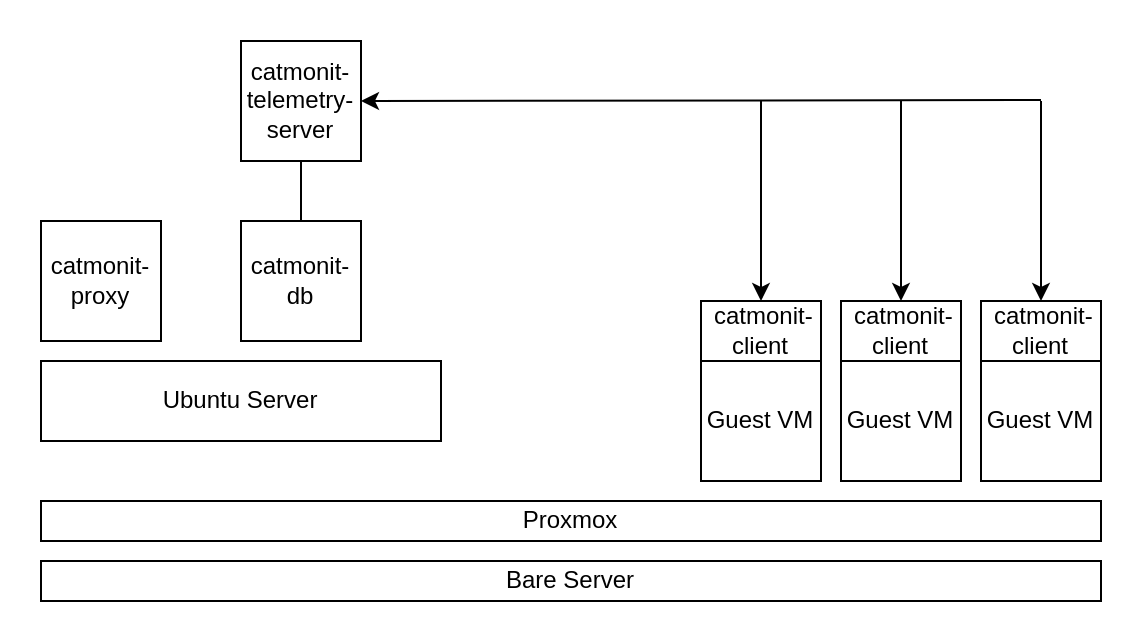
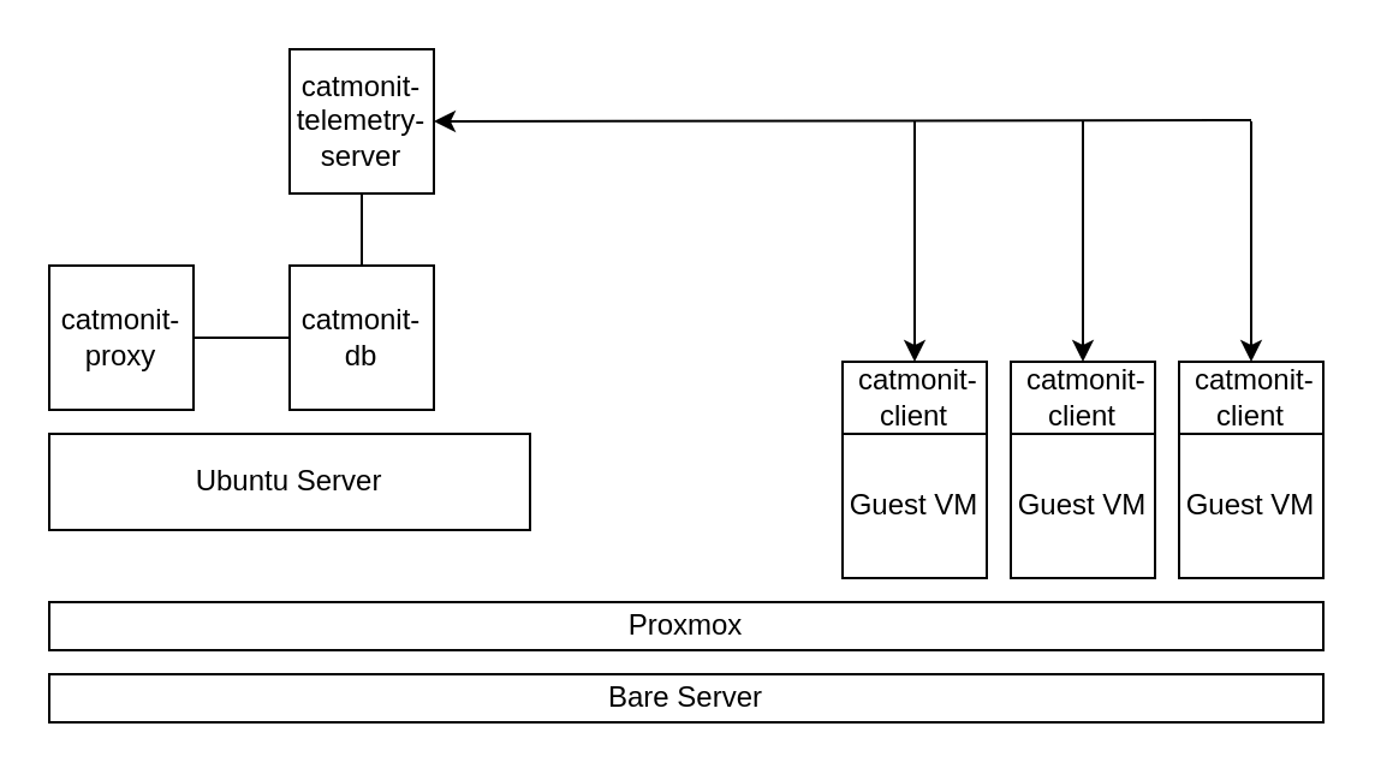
+ <mxCell id="8" style="edgeStyle=orthogonalEdgeStyle;rounded=0;orthogonalLoop=1;jettySize=auto;html=1;exitX=1;exitY=0.5;exitDx=0;exitDy=0;entryX=0;entryY=0.5;entryDx=0;entryDy=0;endArrow=none;startFill=0;" edge="1" parent="1" source="9" target="7"><mxGeometry relative="1" as="geometry" /></mxCell>
